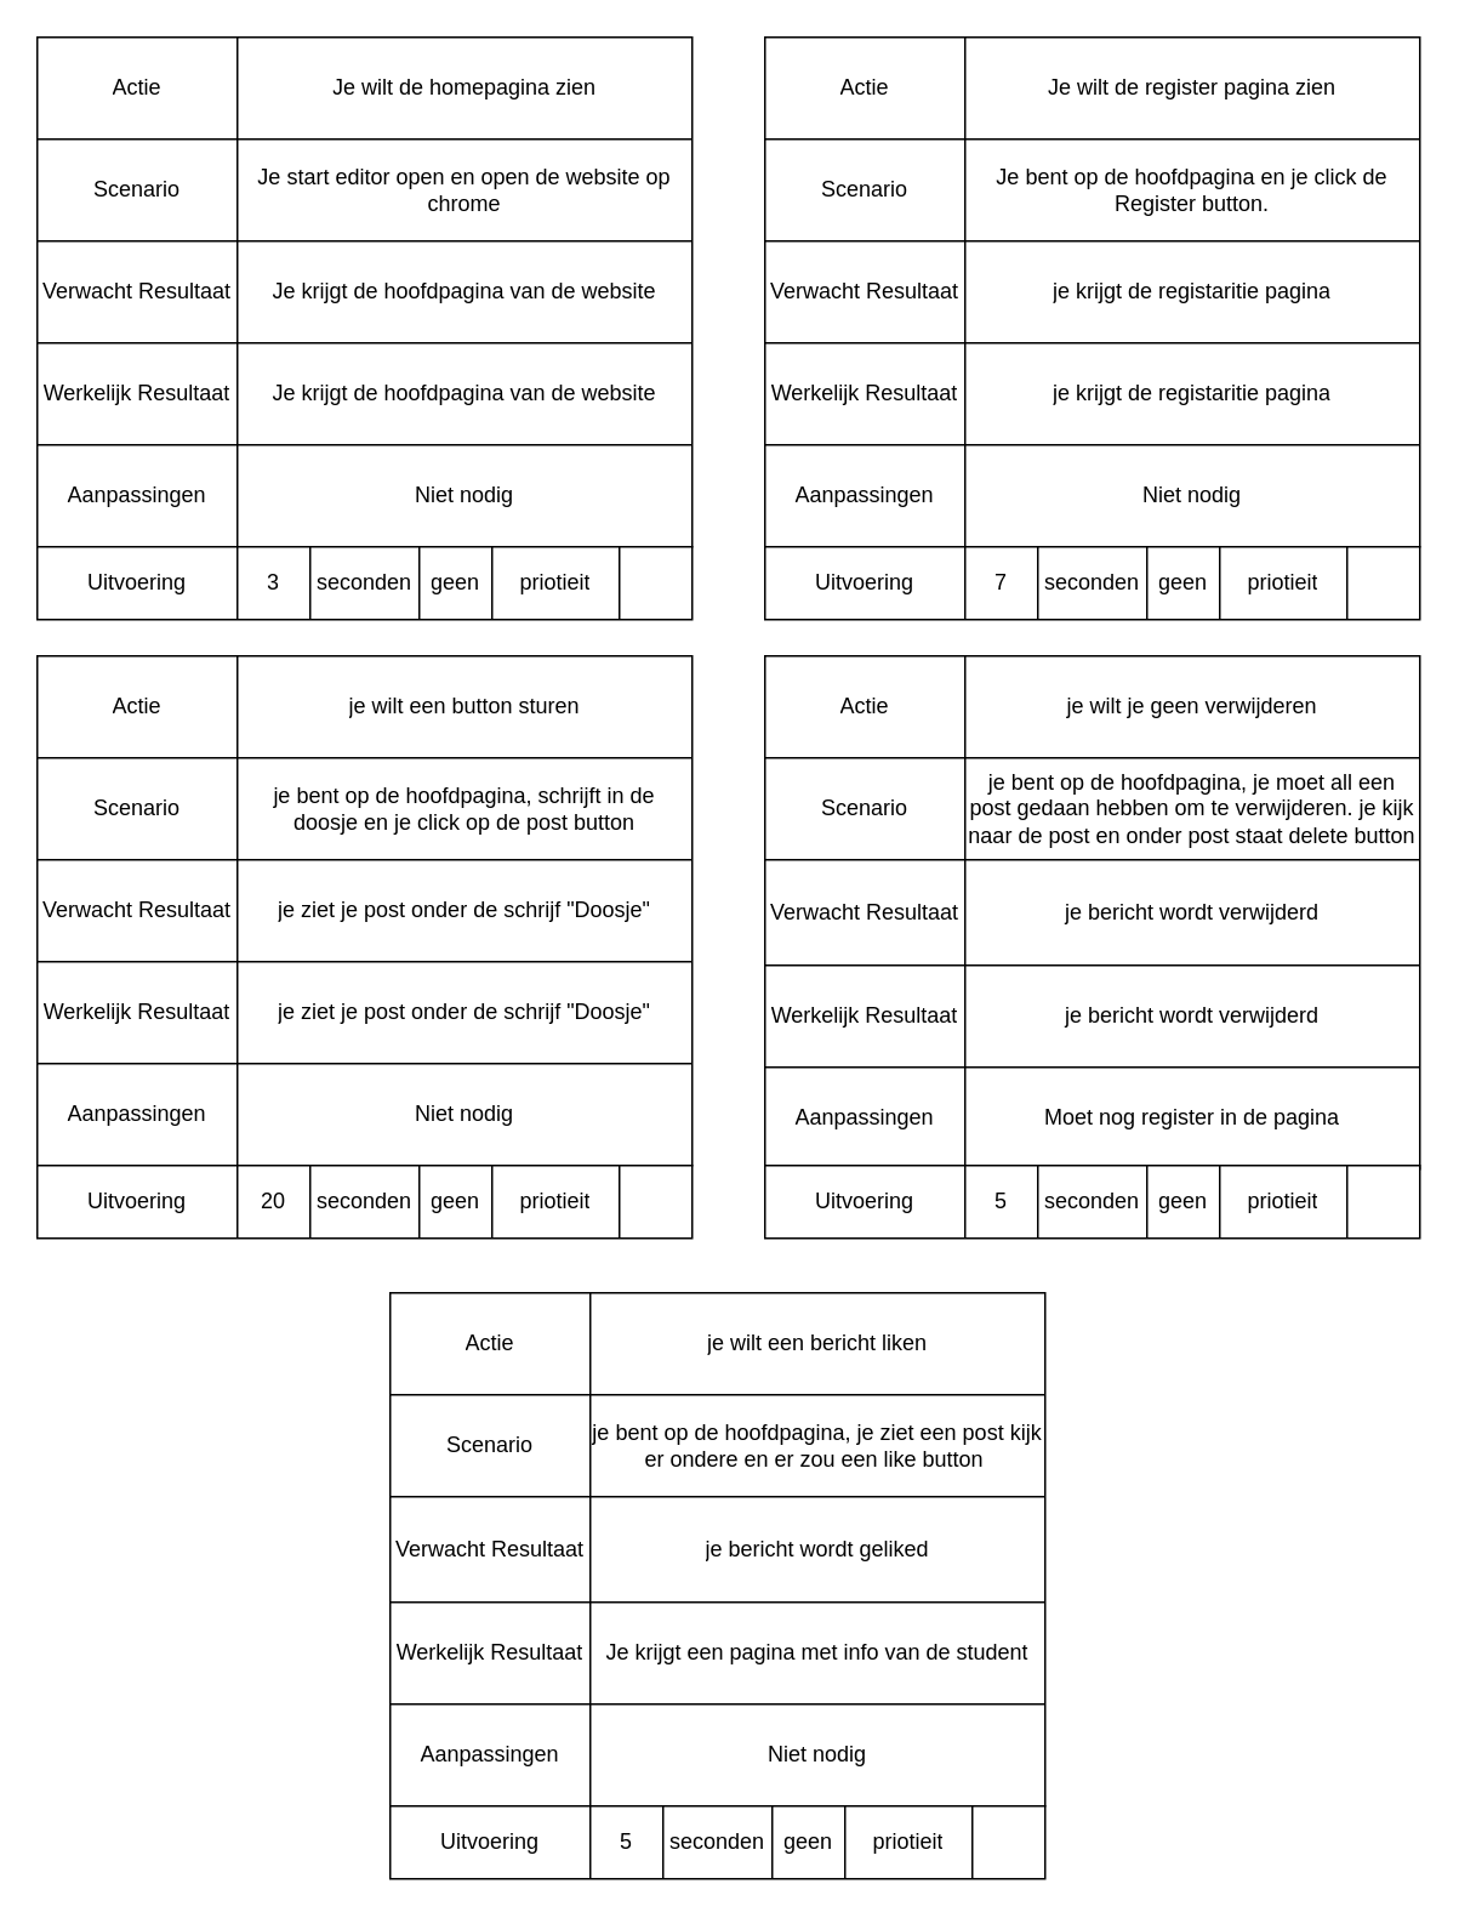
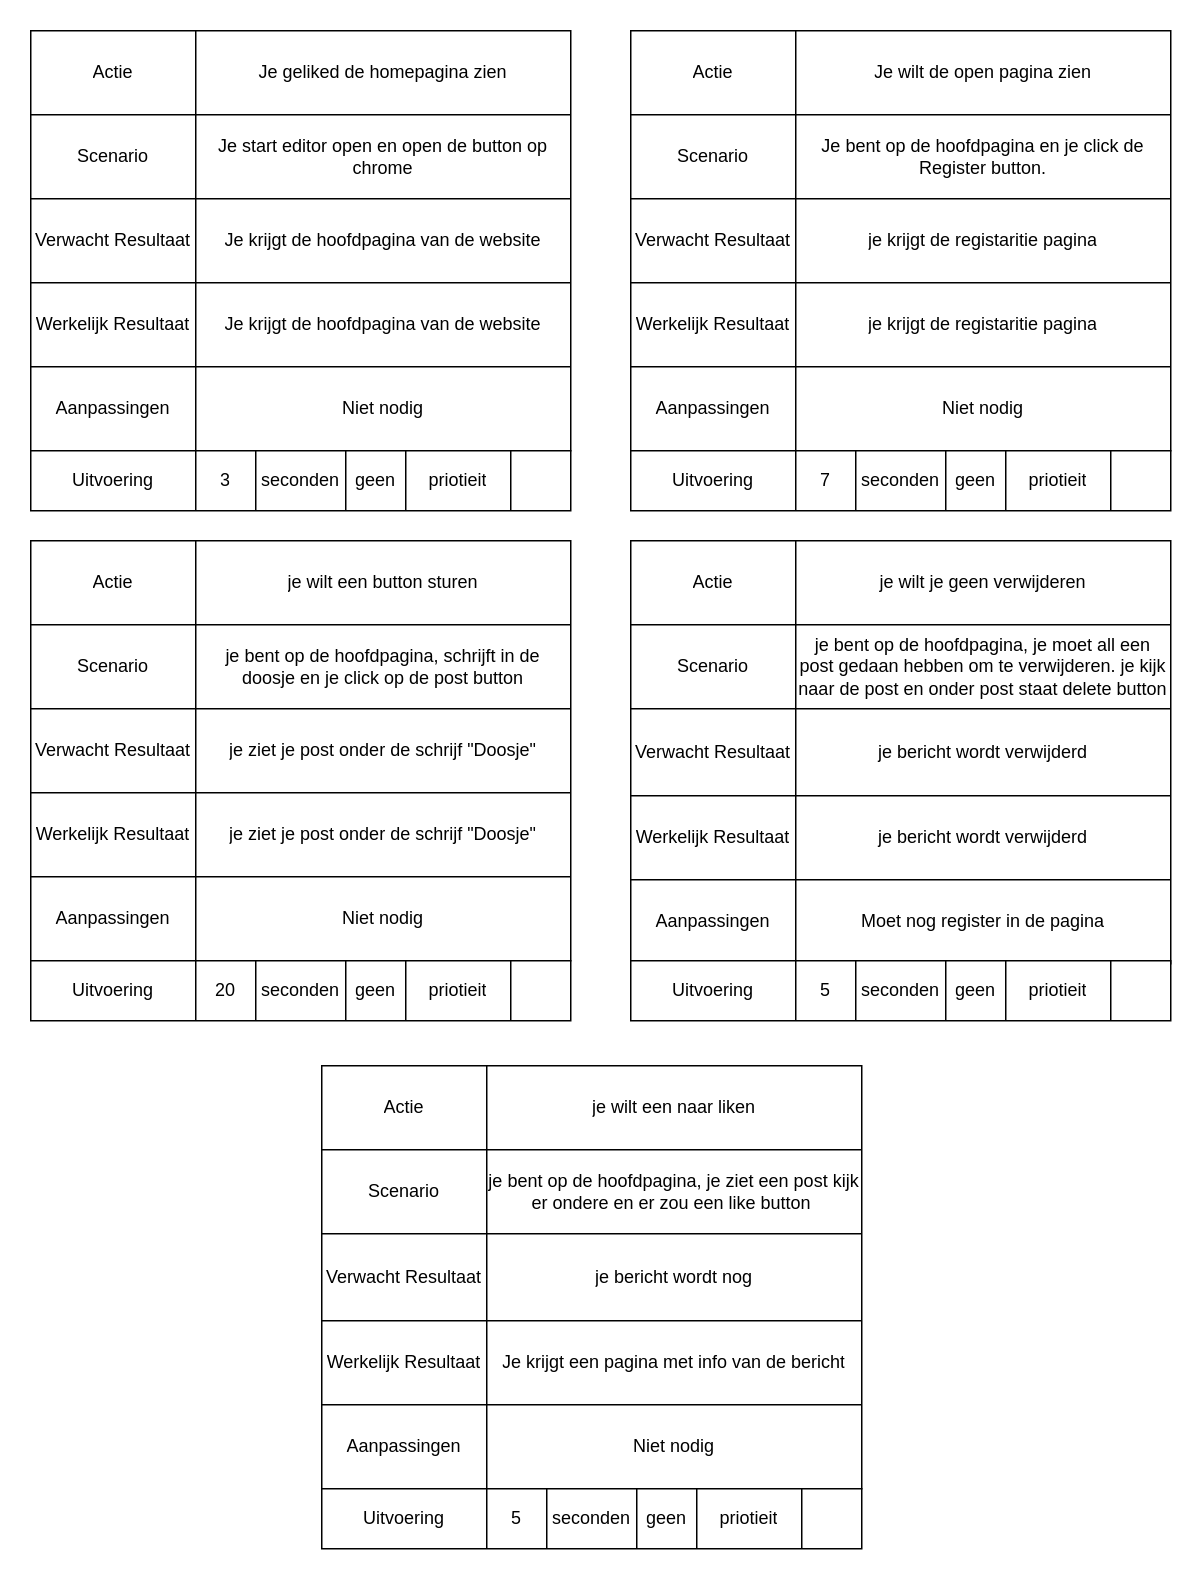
- <mxCell id="5" value="Je wilt de homepagina zien" style="shape=partialRectangle;html=1;whiteSpace=wrap;connectable=0;strokeColor=inherit;overflow=hidden;fillColor=none;top=0;left=0;bottom=0;right=0;pointerEvents=1;" parent="3" vertex="1"><mxGeometry x="110" width="250" height="56" as="geometry"><mxRectangle width="250" height="56" as="alternateBounds" /></mxGeometry></mxCell>
+ <mxCell id="5" value="Je geliked de homepagina zien" style="shape=partialRectangle;html=1;whiteSpace=wrap;connectable=0;strokeColor=inherit;overflow=hidden;fillColor=none;top=0;left=0;bottom=0;right=0;pointerEvents=1;" parent="3" vertex="1"><mxGeometry x="110" width="250" height="56" as="geometry"><mxRectangle width="250" height="56" as="alternateBounds" /></mxGeometry></mxCell>
- <mxCell id="29" value="Je wilt de register pagina zien" style="shape=partialRectangle;html=1;whiteSpace=wrap;connectable=0;strokeColor=inherit;overflow=hidden;fillColor=none;top=0;left=0;bottom=0;right=0;pointerEvents=1;" parent="27" vertex="1"><mxGeometry x="110" width="250" height="56" as="geometry"><mxRectangle width="250" height="56" as="alternateBounds" /></mxGeometry></mxCell>
+ <mxCell id="29" value="Je wilt de open pagina zien" style="shape=partialRectangle;html=1;whiteSpace=wrap;connectable=0;strokeColor=inherit;overflow=hidden;fillColor=none;top=0;left=0;bottom=0;right=0;pointerEvents=1;" parent="27" vertex="1"><mxGeometry x="110" width="250" height="56" as="geometry"><mxRectangle width="250" height="56" as="alternateBounds" /></mxGeometry></mxCell>
- <mxCell id="8" value="Je start editor open en open de website op chrome" style="shape=partialRectangle;html=1;whiteSpace=wrap;connectable=0;strokeColor=inherit;overflow=hidden;fillColor=none;top=0;left=0;bottom=0;right=0;pointerEvents=1;" parent="6" vertex="1"><mxGeometry x="110" width="250" height="56" as="geometry"><mxRectangle width="250" height="56" as="alternateBounds" /></mxGeometry></mxCell>
+ <mxCell id="8" value="Je start editor open en open de button op chrome" style="shape=partialRectangle;html=1;whiteSpace=wrap;connectable=0;strokeColor=inherit;overflow=hidden;fillColor=none;top=0;left=0;bottom=0;right=0;pointerEvents=1;" parent="6" vertex="1"><mxGeometry x="110" width="250" height="56" as="geometry"><mxRectangle width="250" height="56" as="alternateBounds" /></mxGeometry></mxCell>
- <mxCell id="101" value="je wilt een bericht liken" style="shape=partialRectangle;html=1;whiteSpace=wrap;connectable=0;strokeColor=inherit;overflow=hidden;fillColor=none;top=0;left=0;bottom=0;right=0;pointerEvents=1;" parent="99" vertex="1"><mxGeometry x="110" width="250" height="56" as="geometry"><mxRectangle width="250" height="56" as="alternateBounds" /></mxGeometry></mxCell>
+ <mxCell id="101" value="je wilt een naar liken" style="shape=partialRectangle;html=1;whiteSpace=wrap;connectable=0;strokeColor=inherit;overflow=hidden;fillColor=none;top=0;left=0;bottom=0;right=0;pointerEvents=1;" parent="99" vertex="1"><mxGeometry x="110" width="250" height="56" as="geometry"><mxRectangle width="250" height="56" as="alternateBounds" /></mxGeometry></mxCell>
- <mxCell id="107" value="je bericht wordt geliked" style="shape=partialRectangle;html=1;whiteSpace=wrap;connectable=0;strokeColor=inherit;overflow=hidden;fillColor=none;top=0;left=0;bottom=0;right=0;pointerEvents=1;" parent="105" vertex="1"><mxGeometry x="110" width="250" height="58" as="geometry"><mxRectangle width="250" height="58" as="alternateBounds" /></mxGeometry></mxCell>
+ <mxCell id="107" value="je bericht wordt nog" style="shape=partialRectangle;html=1;whiteSpace=wrap;connectable=0;strokeColor=inherit;overflow=hidden;fillColor=none;top=0;left=0;bottom=0;right=0;pointerEvents=1;" parent="105" vertex="1"><mxGeometry x="110" width="250" height="58" as="geometry"><mxRectangle width="250" height="58" as="alternateBounds" /></mxGeometry></mxCell>
- <mxCell id="110" value="Je krijgt een pagina met info van de student" style="shape=partialRectangle;html=1;whiteSpace=wrap;connectable=0;strokeColor=inherit;overflow=hidden;fillColor=none;top=0;left=0;bottom=0;right=0;pointerEvents=1;" parent="108" vertex="1"><mxGeometry x="110" width="250" height="56" as="geometry"><mxRectangle width="250" height="56" as="alternateBounds" /></mxGeometry></mxCell>
+ <mxCell id="110" value="Je krijgt een pagina met info van de bericht" style="shape=partialRectangle;html=1;whiteSpace=wrap;connectable=0;strokeColor=inherit;overflow=hidden;fillColor=none;top=0;left=0;bottom=0;right=0;pointerEvents=1;" parent="108" vertex="1"><mxGeometry x="110" width="250" height="56" as="geometry"><mxRectangle width="250" height="56" as="alternateBounds" /></mxGeometry></mxCell>
